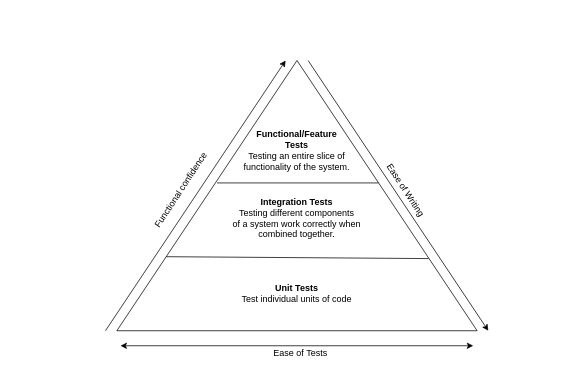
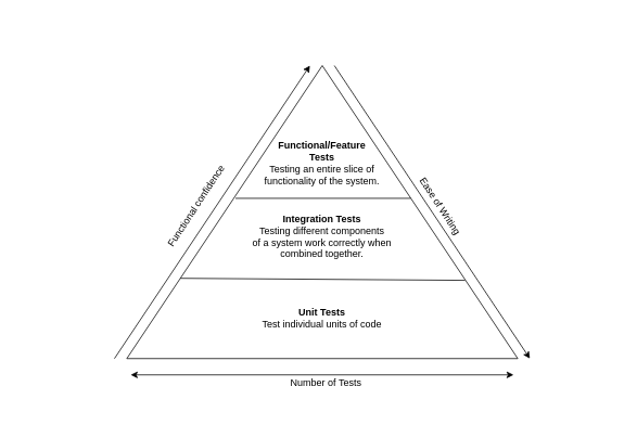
- <mxCell id="9" value="Ease of Tests" style="text;html=1;strokeColor=none;fillColor=none;align=center;verticalAlign=middle;whiteSpace=wrap;rounded=0;" vertex="1" parent="1"><mxGeometry x="170" y="460" width="460" height="20" as="geometry" /></mxCell>
+ <mxCell id="9" value="Number of Tests" style="text;html=1;strokeColor=none;fillColor=none;align=center;verticalAlign=middle;whiteSpace=wrap;rounded=0;" vertex="1" parent="1"><mxGeometry x="170" y="460" width="460" height="20" as="geometry" /></mxCell>
